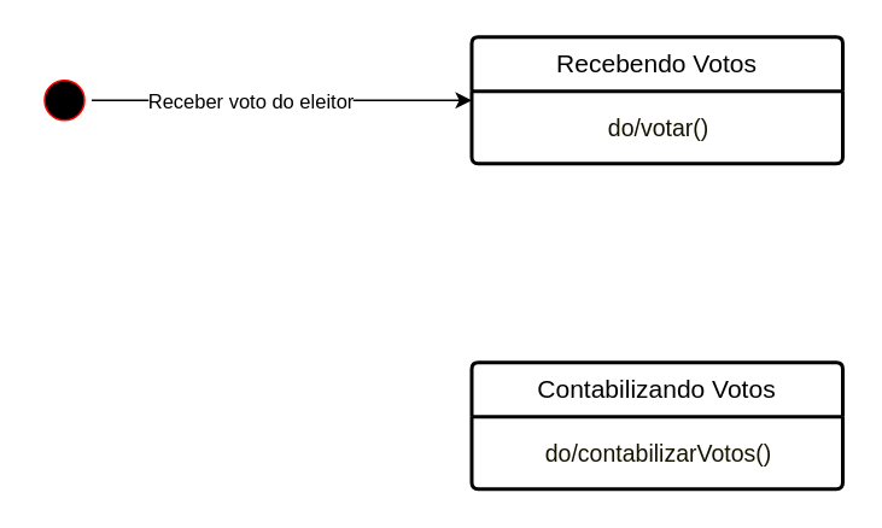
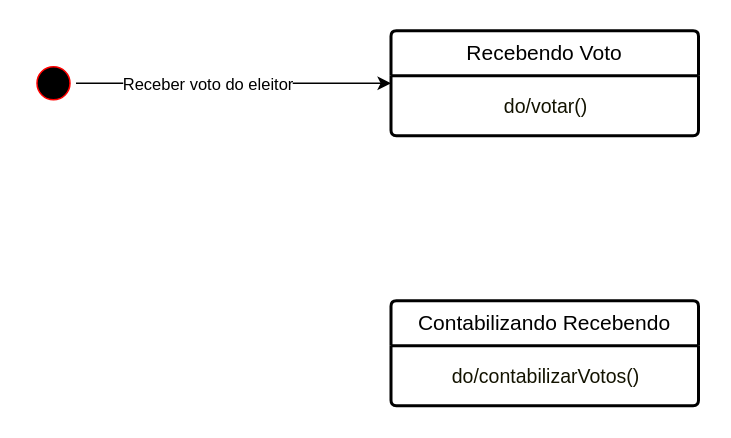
- <mxCell id="5" value="Recebendo Votos" style="swimlane;childLayout=stackLayout;horizontal=1;startSize=30;horizontalStack=0;rounded=1;fontSize=14;fontStyle=0;strokeWidth=2;resizeParent=0;resizeLast=1;shadow=0;dashed=0;align=center;arcSize=4;whiteSpace=wrap;html=1;" vertex="1" parent="1"><mxGeometry x="260" y="20" width="205" height="70" as="geometry"><mxRectangle x="85" y="200" width="140" height="50" as="alternateBounds" /></mxGeometry></mxCell>
+ <mxCell id="5" value="Recebendo Voto" style="swimlane;childLayout=stackLayout;horizontal=1;startSize=30;horizontalStack=0;rounded=1;fontSize=14;fontStyle=0;strokeWidth=2;resizeParent=0;resizeLast=1;shadow=0;dashed=0;align=center;arcSize=4;whiteSpace=wrap;html=1;" vertex="1" parent="1"><mxGeometry x="260" y="20" width="205" height="70" as="geometry"><mxRectangle x="85" y="200" width="140" height="50" as="alternateBounds" /></mxGeometry></mxCell>
- <mxCell id="7" value="&lt;div&gt;Contabilizando Votos&lt;/div&gt;" style="swimlane;childLayout=stackLayout;horizontal=1;startSize=30;horizontalStack=0;rounded=1;fontSize=14;fontStyle=0;strokeWidth=2;resizeParent=0;resizeLast=1;shadow=0;dashed=0;align=center;arcSize=4;whiteSpace=wrap;html=1;" vertex="1" parent="1"><mxGeometry x="260" y="200" width="205" height="70" as="geometry"><mxRectangle x="85" y="200" width="140" height="50" as="alternateBounds" /></mxGeometry></mxCell>
+ <mxCell id="7" value="&lt;div&gt;Contabilizando Recebendo&lt;/div&gt;" style="swimlane;childLayout=stackLayout;horizontal=1;startSize=30;horizontalStack=0;rounded=1;fontSize=14;fontStyle=0;strokeWidth=2;resizeParent=0;resizeLast=1;shadow=0;dashed=0;align=center;arcSize=4;whiteSpace=wrap;html=1;" vertex="1" parent="1"><mxGeometry x="260" y="200" width="205" height="70" as="geometry"><mxRectangle x="85" y="200" width="140" height="50" as="alternateBounds" /></mxGeometry></mxCell>
